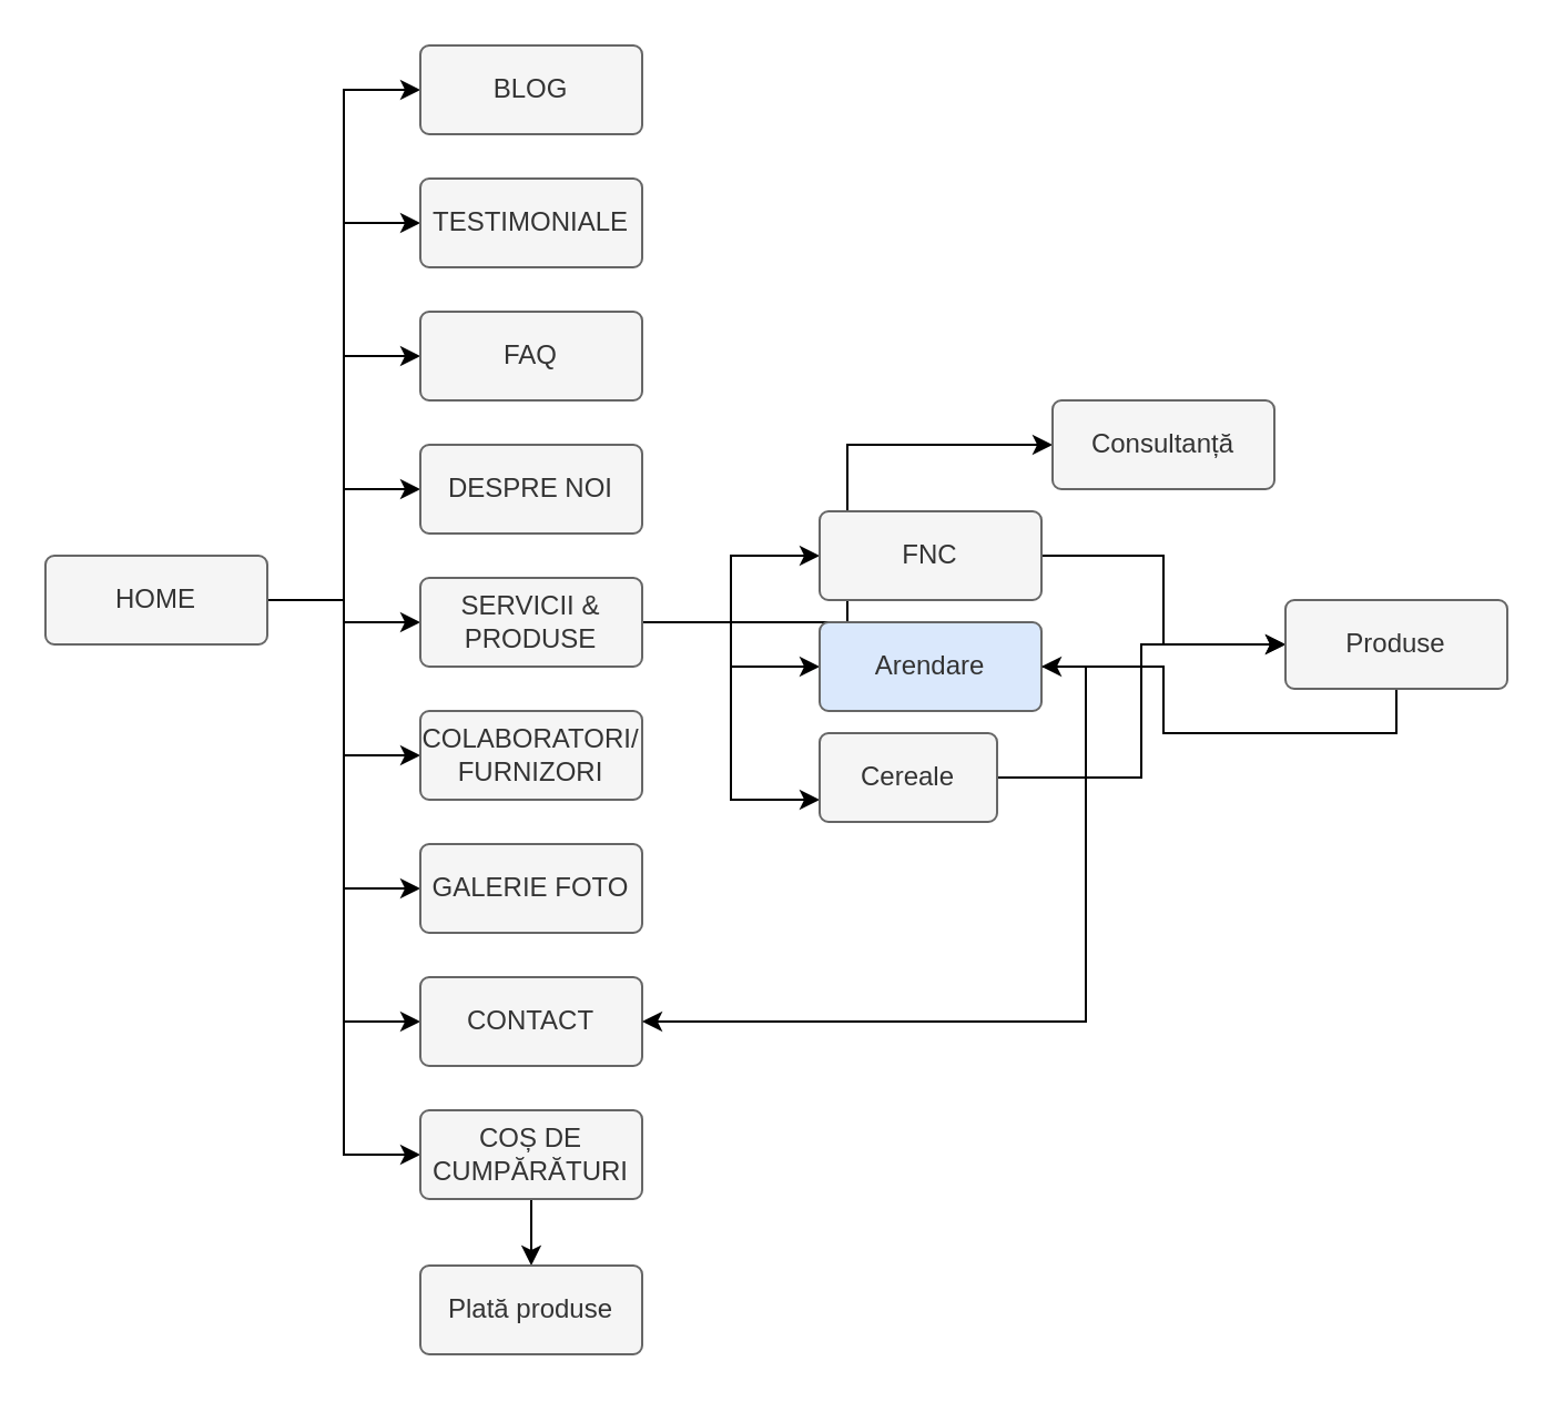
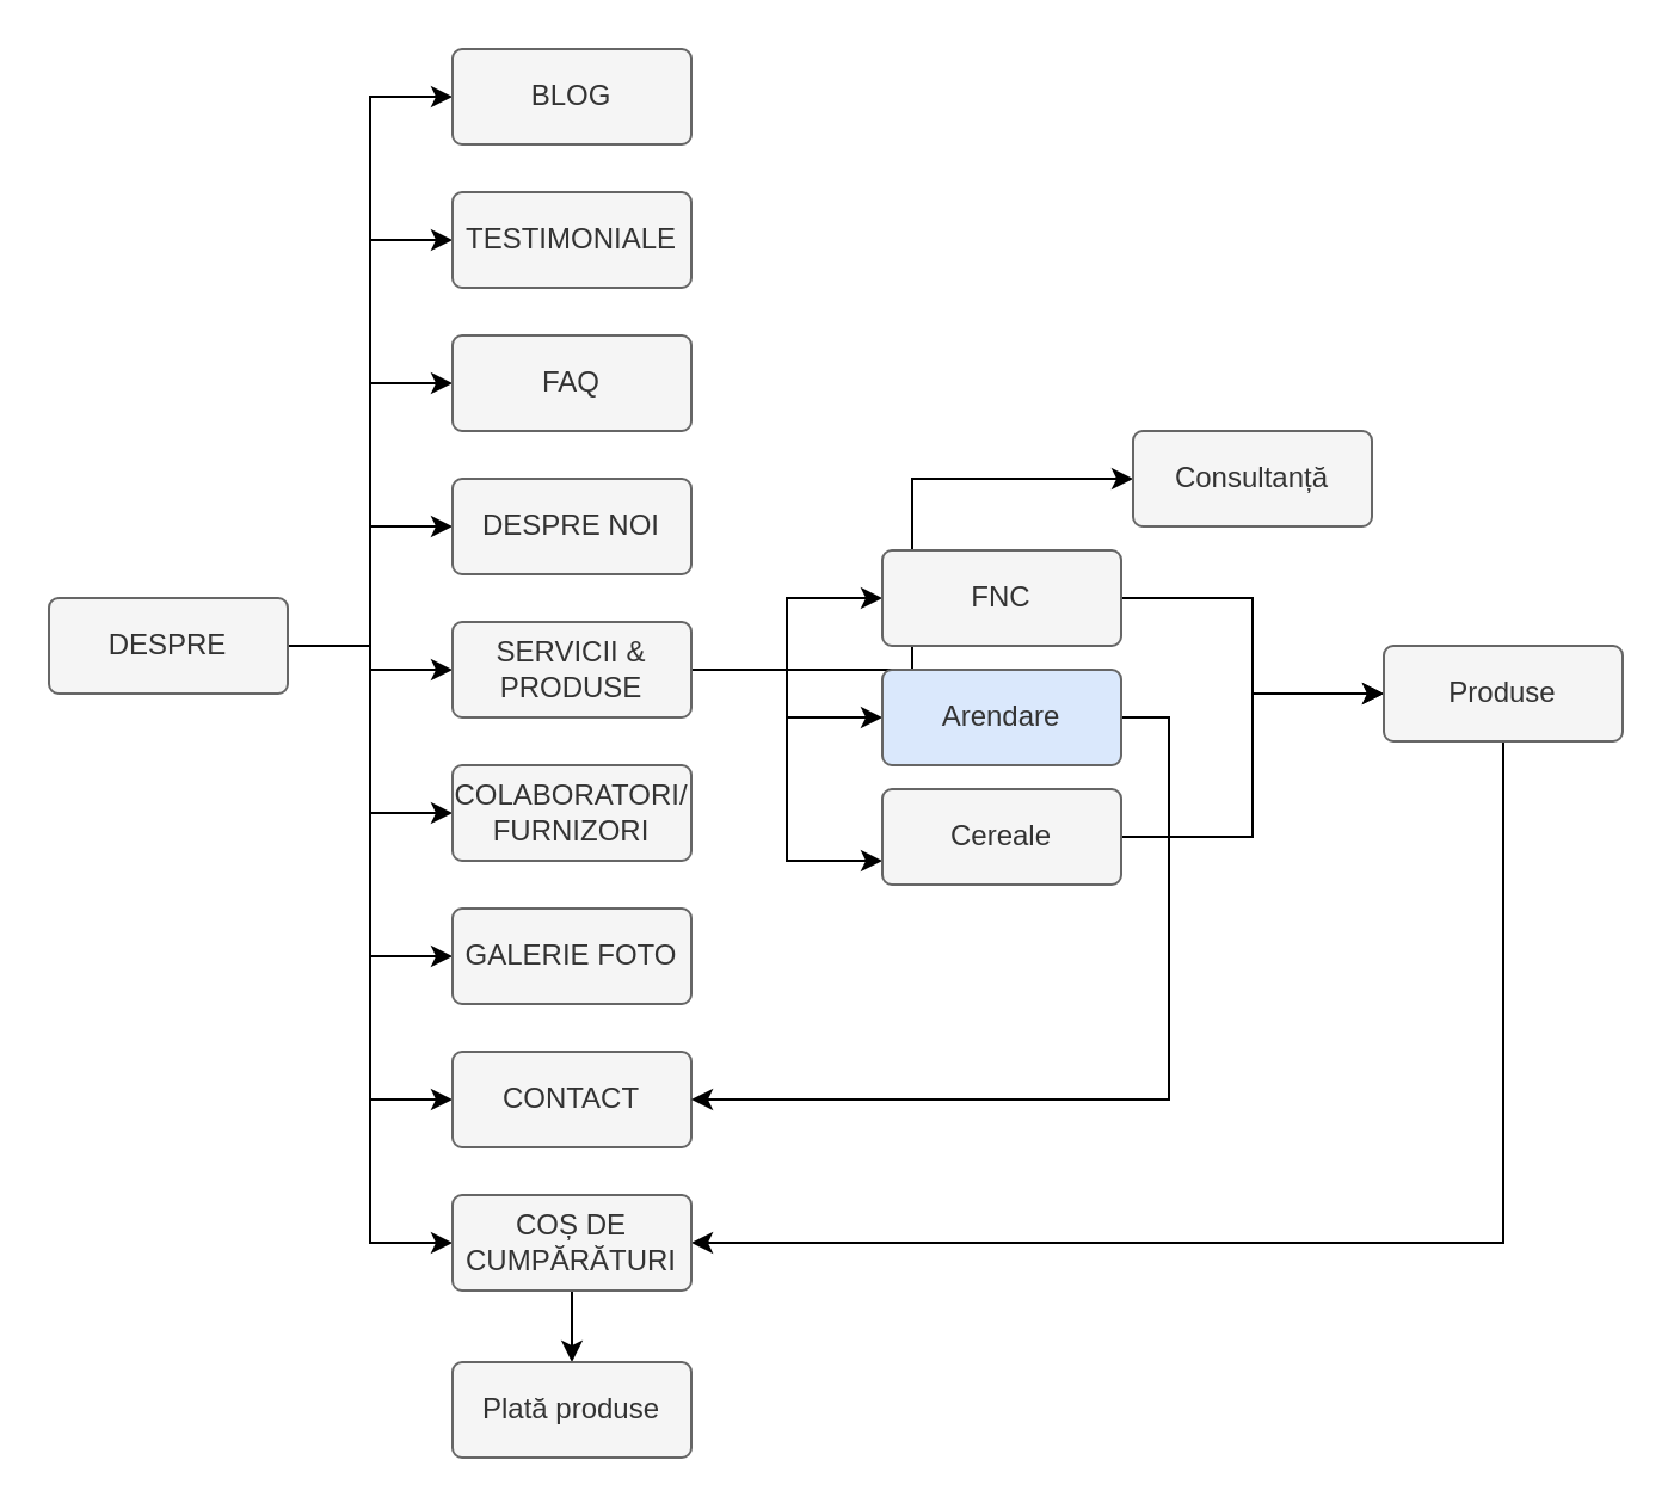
- <mxCell id="11" value="HOME" style="rounded=1;arcSize=10;whiteSpace=wrap;html=1;align=center;fillColor=#f5f5f5;strokeColor=#666666;fontColor=#333333;" vertex="1" parent="1"><mxGeometry x="20" y="250" width="100" height="40" as="geometry" /></mxCell>
+ <mxCell id="11" value="DESPRE" style="rounded=1;arcSize=10;whiteSpace=wrap;html=1;align=center;fillColor=#f5f5f5;strokeColor=#666666;fontColor=#333333;" vertex="1" parent="1"><mxGeometry x="20" y="250" width="100" height="40" as="geometry" /></mxCell>
- <mxCell id="28" style="edgeStyle=orthogonalEdgeStyle;rounded=0;orthogonalLoop=1;jettySize=auto;html=1;exitX=0.5;exitY=1;exitDx=0;exitDy=0;" edge="1" parent="1" source="29" target="25"><mxGeometry relative="1" as="geometry" /></mxCell>
+ <mxCell id="28" style="edgeStyle=orthogonalEdgeStyle;rounded=0;orthogonalLoop=1;jettySize=auto;html=1;exitX=0.5;exitY=1;exitDx=0;exitDy=0;entryX=1;entryY=0.5;entryDx=0;entryDy=0;" edge="1" parent="1" source="29" target="31"><mxGeometry relative="1" as="geometry" /></mxCell>
- <mxCell id="27" value="Cereale" style="rounded=1;arcSize=10;whiteSpace=wrap;html=1;align=center;fillColor=#f5f5f5;strokeColor=#666666;fontColor=#333333;" vertex="1" parent="1"><mxGeometry x="369" y="330" width="80" height="40" as="geometry" /></mxCell>
+ <mxCell id="27" value="Cereale" style="rounded=1;arcSize=10;whiteSpace=wrap;html=1;align=center;fillColor=#f5f5f5;strokeColor=#666666;fontColor=#333333;" vertex="1" parent="1"><mxGeometry x="369" y="330" width="100" height="40" as="geometry" /></mxCell>
